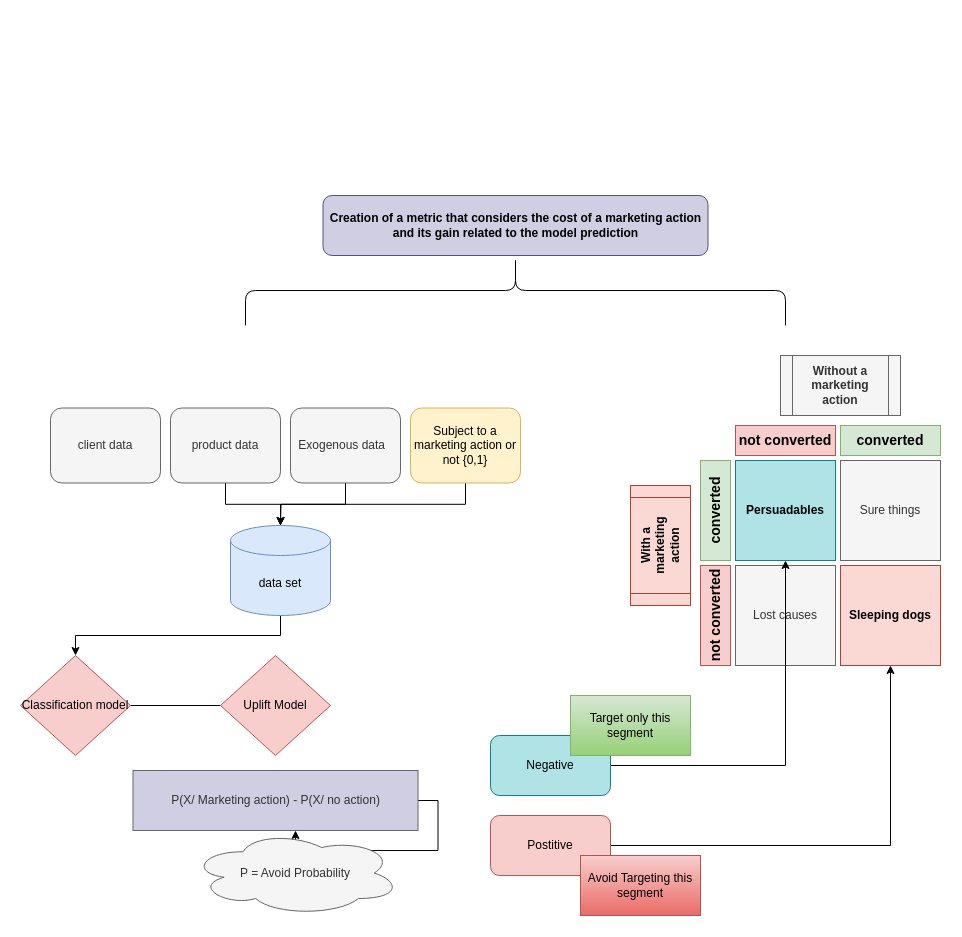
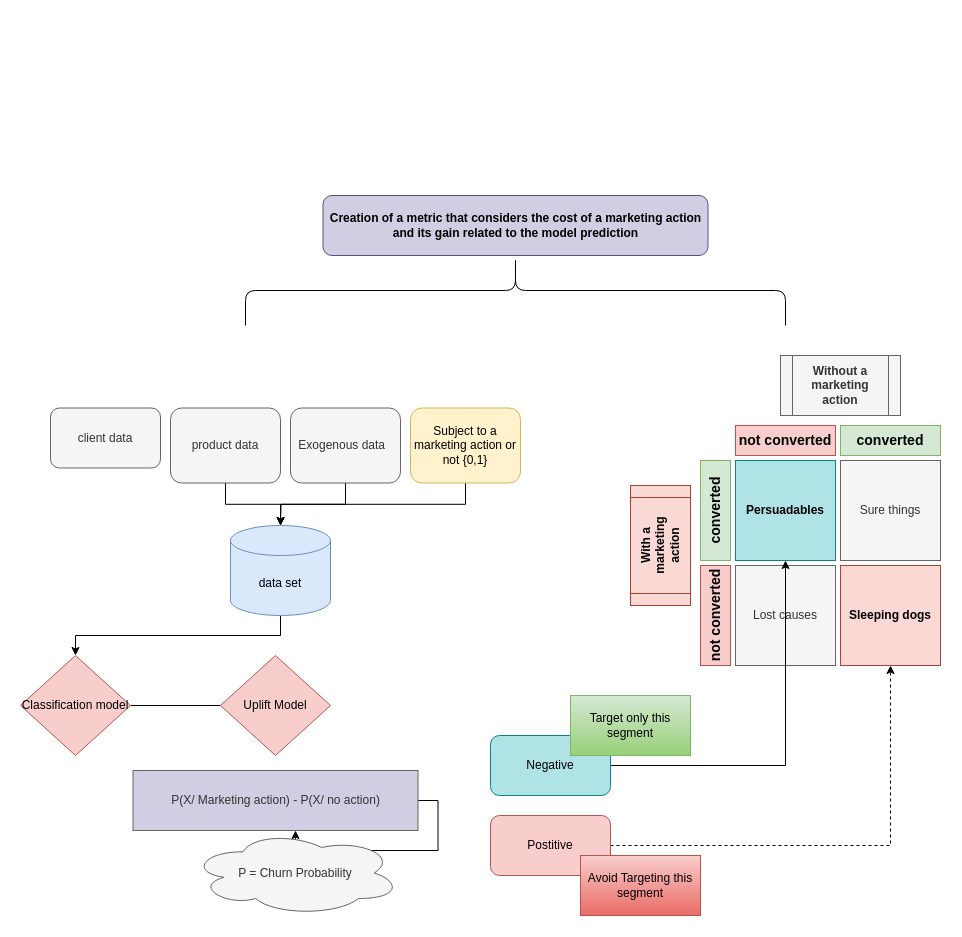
- <mxCell id="12" value="client data" style="rounded=1;whiteSpace=wrap;html=1;fillColor=#f5f5f5;fontColor=#333333;strokeColor=#666666;" parent="1" vertex="1"><mxGeometry x="50" y="407.5" width="110" height="75" as="geometry" /></mxCell>
+ <mxCell id="12" value="client data" style="rounded=1;whiteSpace=wrap;html=1;fillColor=#f5f5f5;fontColor=#333333;strokeColor=#666666;" parent="1" vertex="1"><mxGeometry x="50" y="407.5" width="110" height="60" as="geometry" /></mxCell>
- <mxCell id="29" style="edgeStyle=orthogonalEdgeStyle;rounded=0;orthogonalLoop=1;jettySize=auto;html=1;exitX=1;exitY=0.5;exitDx=0;exitDy=0;entryX=0.5;entryY=1;entryDx=0;entryDy=0;" parent="1" source="30" target="5" edge="1"><mxGeometry relative="1" as="geometry" /></mxCell>
+ <mxCell id="29" style="edgeStyle=orthogonalEdgeStyle;rounded=0;orthogonalLoop=1;jettySize=auto;html=1;exitX=1;exitY=0.5;exitDx=0;exitDy=0;entryX=0.5;entryY=1;entryDx=0;entryDy=0;dashed=1;" parent="1" source="30" target="5" edge="1"><mxGeometry relative="1" as="geometry" /></mxCell>
- <mxCell id="26" value="P = Avoid Probability" style="ellipse;shape=cloud;whiteSpace=wrap;html=1;fillColor=#f5f5f5;fontColor=#333333;strokeColor=#666666;" parent="1" vertex="1"><mxGeometry x="190" y="830" width="210" height="85" as="geometry" /></mxCell>
+ <mxCell id="26" value="P = Churn Probability" style="ellipse;shape=cloud;whiteSpace=wrap;html=1;fillColor=#f5f5f5;fontColor=#333333;strokeColor=#666666;" parent="1" vertex="1"><mxGeometry x="190" y="830" width="210" height="85" as="geometry" /></mxCell>
